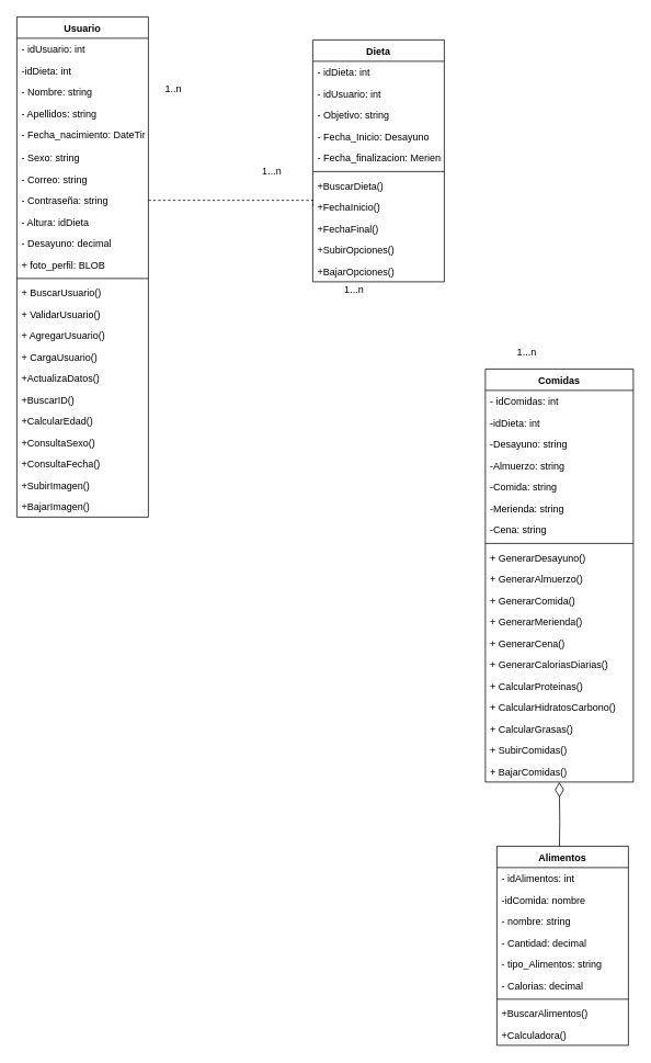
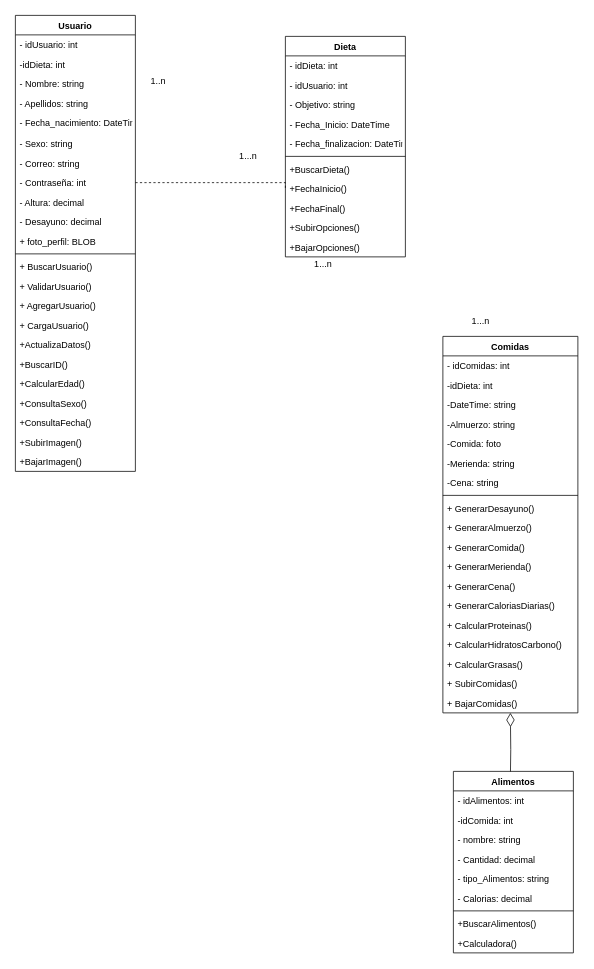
- <mxCell id="54" value="- Fecha_Inicio: Desayuno" style="text;strokeColor=none;fillColor=none;align=left;verticalAlign=top;spacingLeft=4;spacingRight=4;overflow=hidden;rotatable=0;points=[[0,0.5],[1,0.5]];portConstraint=eastwest;" vertex="1" parent="50"><mxGeometry y="104" width="160" height="26" as="geometry" /></mxCell>
+ <mxCell id="54" value="- Fecha_Inicio: DateTime" style="text;strokeColor=none;fillColor=none;align=left;verticalAlign=top;spacingLeft=4;spacingRight=4;overflow=hidden;rotatable=0;points=[[0,0.5],[1,0.5]];portConstraint=eastwest;" vertex="1" parent="50"><mxGeometry y="104" width="160" height="26" as="geometry" /></mxCell>
- <mxCell id="55" value="- Fecha_finalizacion: Merienda" style="text;strokeColor=none;fillColor=none;align=left;verticalAlign=top;spacingLeft=4;spacingRight=4;overflow=hidden;rotatable=0;points=[[0,0.5],[1,0.5]];portConstraint=eastwest;" vertex="1" parent="50"><mxGeometry y="130" width="160" height="26" as="geometry" /></mxCell>
+ <mxCell id="55" value="- Fecha_finalizacion: DateTime" style="text;strokeColor=none;fillColor=none;align=left;verticalAlign=top;spacingLeft=4;spacingRight=4;overflow=hidden;rotatable=0;points=[[0,0.5],[1,0.5]];portConstraint=eastwest;" vertex="1" parent="50"><mxGeometry y="130" width="160" height="26" as="geometry" /></mxCell>
- <mxCell id="34" value="- Contraseña: string" style="text;strokeColor=none;fillColor=none;align=left;verticalAlign=top;spacingLeft=4;spacingRight=4;overflow=hidden;rotatable=0;points=[[0,0.5],[1,0.5]];portConstraint=eastwest;" vertex="1" parent="26"><mxGeometry y="210" width="160" height="26" as="geometry" /></mxCell>
+ <mxCell id="34" value="- Contraseña: int" style="text;strokeColor=none;fillColor=none;align=left;verticalAlign=top;spacingLeft=4;spacingRight=4;overflow=hidden;rotatable=0;points=[[0,0.5],[1,0.5]];portConstraint=eastwest;" vertex="1" parent="26"><mxGeometry y="210" width="160" height="26" as="geometry" /></mxCell>
- <mxCell id="35" value="- Altura: idDieta" style="text;strokeColor=none;fillColor=none;align=left;verticalAlign=top;spacingLeft=4;spacingRight=4;overflow=hidden;rotatable=0;points=[[0,0.5],[1,0.5]];portConstraint=eastwest;" vertex="1" parent="26"><mxGeometry y="236" width="160" height="26" as="geometry" /></mxCell>
+ <mxCell id="35" value="- Altura: decimal" style="text;strokeColor=none;fillColor=none;align=left;verticalAlign=top;spacingLeft=4;spacingRight=4;overflow=hidden;rotatable=0;points=[[0,0.5],[1,0.5]];portConstraint=eastwest;" vertex="1" parent="26"><mxGeometry y="236" width="160" height="26" as="geometry" /></mxCell>
- <mxCell id="5" value="-Desayuno: string" style="text;strokeColor=none;fillColor=none;align=left;verticalAlign=top;spacingLeft=4;spacingRight=4;overflow=hidden;rotatable=0;points=[[0,0.5],[1,0.5]];portConstraint=eastwest;" vertex="1" parent="2"><mxGeometry y="78" width="180" height="26" as="geometry" /></mxCell>
+ <mxCell id="5" value="-DateTime: string" style="text;strokeColor=none;fillColor=none;align=left;verticalAlign=top;spacingLeft=4;spacingRight=4;overflow=hidden;rotatable=0;points=[[0,0.5],[1,0.5]];portConstraint=eastwest;" vertex="1" parent="2"><mxGeometry y="78" width="180" height="26" as="geometry" /></mxCell>
- <mxCell id="7" value="-Comida: string" style="text;strokeColor=none;fillColor=none;align=left;verticalAlign=top;spacingLeft=4;spacingRight=4;overflow=hidden;rotatable=0;points=[[0,0.5],[1,0.5]];portConstraint=eastwest;" vertex="1" parent="2"><mxGeometry y="130" width="180" height="26" as="geometry" /></mxCell>
+ <mxCell id="7" value="-Comida: foto" style="text;strokeColor=none;fillColor=none;align=left;verticalAlign=top;spacingLeft=4;spacingRight=4;overflow=hidden;rotatable=0;points=[[0,0.5],[1,0.5]];portConstraint=eastwest;" vertex="1" parent="2"><mxGeometry y="130" width="180" height="26" as="geometry" /></mxCell>
- <mxCell id="65" value="-idComida: nombre" style="text;strokeColor=none;fillColor=none;align=left;verticalAlign=top;spacingLeft=4;spacingRight=4;overflow=hidden;rotatable=0;points=[[0,0.5],[1,0.5]];portConstraint=eastwest;" vertex="1" parent="63"><mxGeometry y="52" width="160" height="26" as="geometry" /></mxCell>
+ <mxCell id="65" value="-idComida: int" style="text;strokeColor=none;fillColor=none;align=left;verticalAlign=top;spacingLeft=4;spacingRight=4;overflow=hidden;rotatable=0;points=[[0,0.5],[1,0.5]];portConstraint=eastwest;" vertex="1" parent="63"><mxGeometry y="52" width="160" height="26" as="geometry" /></mxCell>
